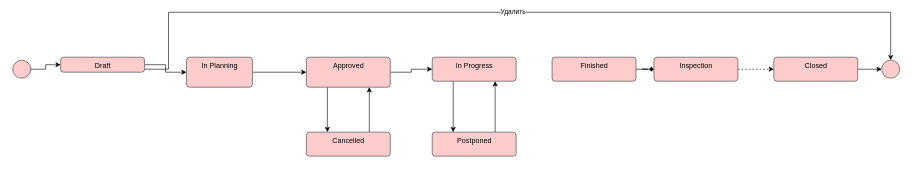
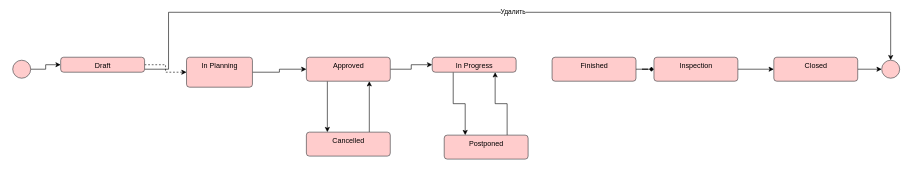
- <mxCell id="4" style="edgeStyle=orthogonalEdgeStyle;rounded=0;orthogonalLoop=1;jettySize=auto;html=1;entryX=0;entryY=0.5;entryDx=0;entryDy=0;" edge="1" parent="1" source="6" target="22"><mxGeometry relative="1" as="geometry" /></mxCell>
+ <mxCell id="4" style="edgeStyle=orthogonalEdgeStyle;rounded=0;orthogonalLoop=1;jettySize=auto;html=1;entryX=0;entryY=0.5;entryDx=0;entryDy=0;dashed=1;" edge="1" parent="1" source="6" target="22"><mxGeometry relative="1" as="geometry" /></mxCell>
- <mxCell id="11" value="In Progress" style="html=1;align=center;verticalAlign=top;rounded=1;absoluteArcSize=1;arcSize=10;dashed=0;shadow=0;labelBackgroundColor=none;labelBorderColor=none;fillColor=#ffcccc;strokeColor=#36393d;" vertex="1" parent="1"><mxGeometry x="720" y="95" width="140" height="40" as="geometry" /></mxCell>
+ <mxCell id="11" value="In Progress" style="html=1;align=center;verticalAlign=top;rounded=1;absoluteArcSize=1;arcSize=10;dashed=0;shadow=0;labelBackgroundColor=none;labelBorderColor=none;fillColor=#ffcccc;strokeColor=#36393d;" vertex="1" parent="1"><mxGeometry x="720" y="95" width="140" height="25" as="geometry" /></mxCell>
- <mxCell id="23" style="edgeStyle=orthogonalEdgeStyle;rounded=0;orthogonalLoop=1;jettySize=auto;html=1;exitX=1;exitY=0.5;exitDx=0;exitDy=0;entryX=0;entryY=0.5;entryDx=0;entryDy=0;dashed=1;" edge="1" parent="1" source="24" target="15"><mxGeometry relative="1" as="geometry" /></mxCell>
+ <mxCell id="23" style="edgeStyle=orthogonalEdgeStyle;rounded=0;orthogonalLoop=1;jettySize=auto;html=1;exitX=1;exitY=0.5;exitDx=0;exitDy=0;entryX=0;entryY=0.5;entryDx=0;entryDy=0;" edge="1" parent="1" source="24" target="15"><mxGeometry relative="1" as="geometry" /></mxCell>
- <mxCell id="9" value="Approved" style="html=1;align=center;verticalAlign=top;rounded=1;absoluteArcSize=1;arcSize=10;dashed=0;shadow=0;labelBackgroundColor=none;labelBorderColor=none;fillColor=#ffcccc;strokeColor=#36393d;" vertex="1" parent="1"><mxGeometry x="510" y="95" width="140" height="50" as="geometry" /></mxCell>
+ <mxCell id="9" value="Approved" style="html=1;align=center;verticalAlign=top;rounded=1;absoluteArcSize=1;arcSize=10;dashed=0;shadow=0;labelBackgroundColor=none;labelBorderColor=none;fillColor=#ffcccc;strokeColor=#36393d;" vertex="1" parent="1"><mxGeometry x="510" y="95" width="140" height="40" as="geometry" /></mxCell>
- <mxCell id="20" value="Postponed" style="html=1;align=center;verticalAlign=top;rounded=1;absoluteArcSize=1;arcSize=10;dashed=0;shadow=0;labelBackgroundColor=none;labelBorderColor=none;fillColor=#ffcccc;strokeColor=#36393d;" vertex="1" parent="1"><mxGeometry x="720" y="220" width="140" height="40" as="geometry" /></mxCell>
+ <mxCell id="20" value="Postponed" style="html=1;align=center;verticalAlign=top;rounded=1;absoluteArcSize=1;arcSize=10;dashed=0;shadow=0;labelBackgroundColor=none;labelBorderColor=none;fillColor=#ffcccc;strokeColor=#36393d;" vertex="1" parent="1"><mxGeometry x="740" y="225" width="140" height="40" as="geometry" /></mxCell>
